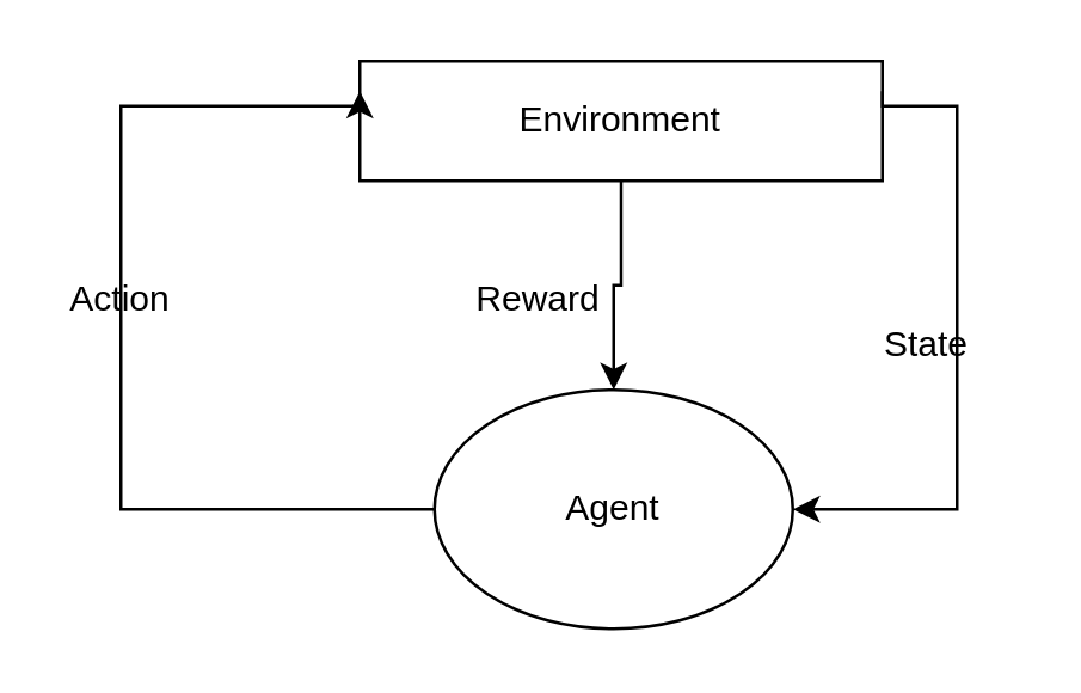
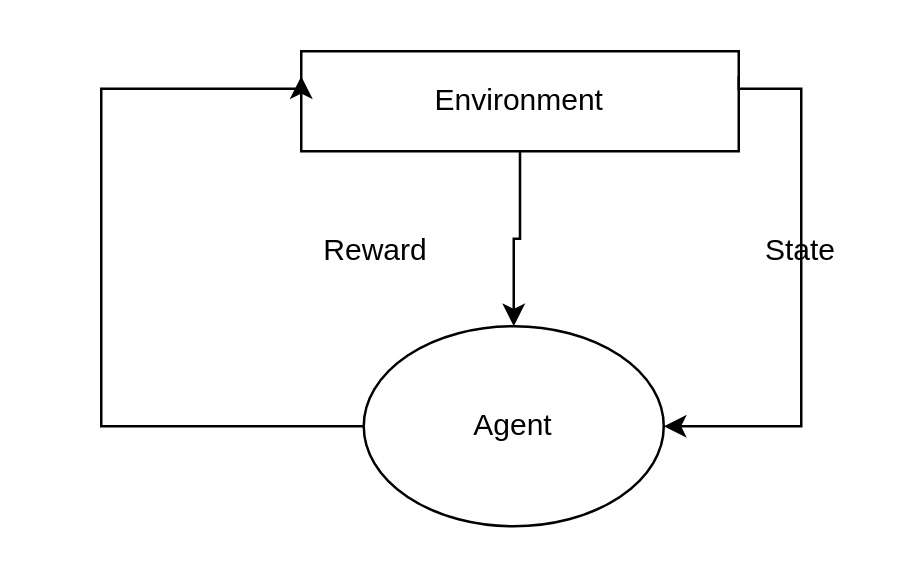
- <mxCell id="7" value="Action" style="text;html=1;strokeColor=none;fillColor=none;align=center;verticalAlign=middle;whiteSpace=wrap;rounded=0;" vertex="1" parent="1"><mxGeometry x="20" y="90" width="40" height="20" as="geometry" /></mxCell>
- <mxCell id="9" value="Reward" style="text;html=1;strokeColor=none;fillColor=none;align=center;verticalAlign=middle;whiteSpace=wrap;rounded=0;" vertex="1" parent="1"><mxGeometry x="160" y="90" width="40" height="20" as="geometry" /></mxCell>
+ <mxCell id="9" value="Reward" style="text;html=1;strokeColor=none;fillColor=none;align=center;verticalAlign=middle;whiteSpace=wrap;rounded=0;" vertex="1" parent="1"><mxGeometry x="130" y="90" width="40" height="20" as="geometry" /></mxCell>
- <mxCell id="8" value="State" style="text;html=1;strokeColor=none;fillColor=none;align=center;verticalAlign=middle;whiteSpace=wrap;rounded=0;" vertex="1" parent="1"><mxGeometry x="290" y="105" width="40" height="20" as="geometry" /></mxCell>
+ <mxCell id="8" value="State" style="text;html=1;strokeColor=none;fillColor=none;align=center;verticalAlign=middle;whiteSpace=wrap;rounded=0;" vertex="1" parent="1"><mxGeometry x="300" y="90" width="40" height="20" as="geometry" /></mxCell>
